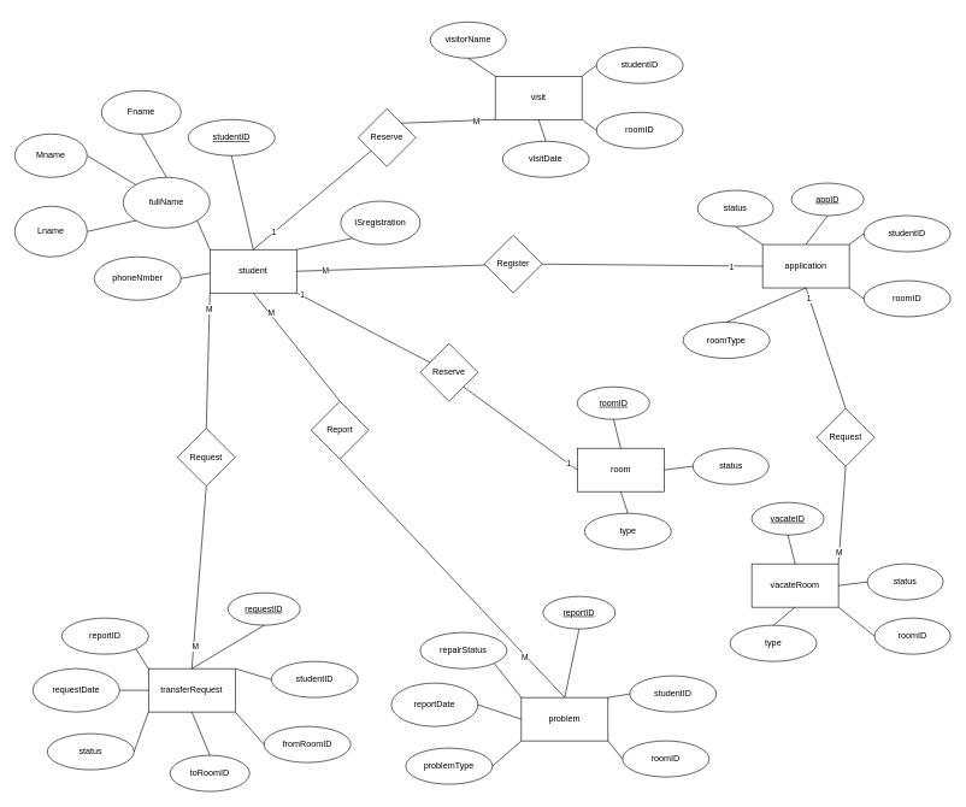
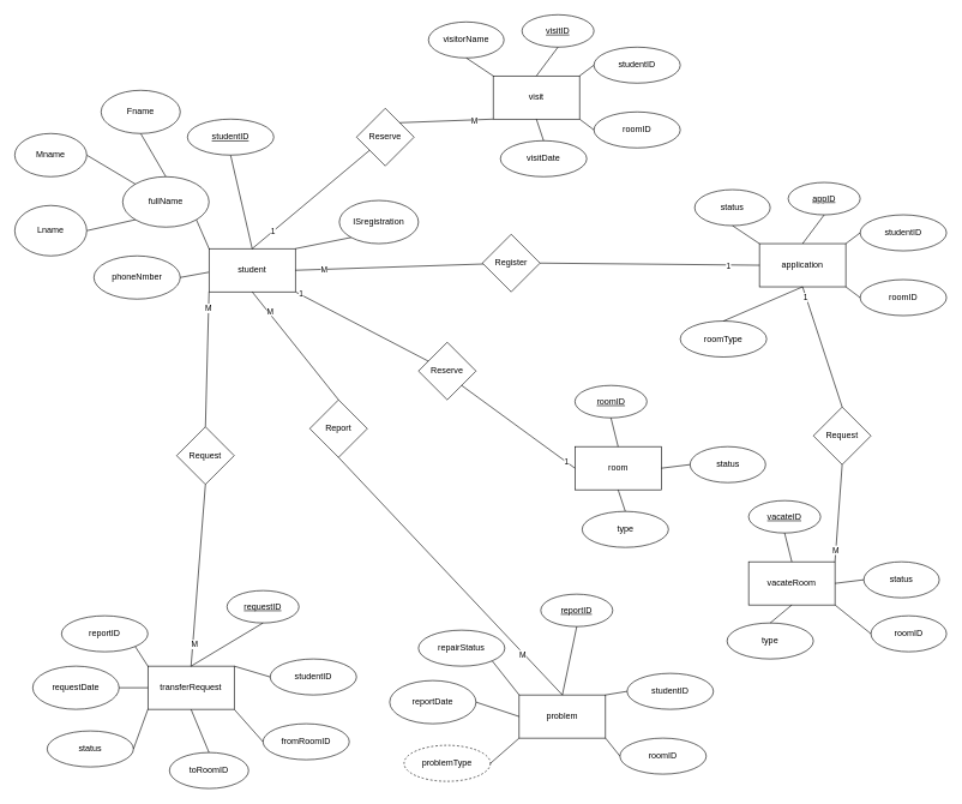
+ <mxCell id="73" value="visitID" style="ellipse;whiteSpace=wrap;html=1;align=center;fontStyle=4;" parent="1" vertex="1"><mxGeometry x="725" y="20" width="100" height="45" as="geometry" /></mxCell>
+ <mxCell id="77" value="" style="endArrow=none;html=1;rounded=0;exitX=0.5;exitY=0;exitDx=0;exitDy=0;entryX=0.5;entryY=1;entryDx=0;entryDy=0;" parent="1" source="72" target="73" edge="1"><mxGeometry width="50" height="50" relative="1" as="geometry"><mxPoint x="755" y="85" as="sourcePoint" /><mxPoint x="805" y="35" as="targetPoint" /></mxGeometry></mxCell>
- <mxCell id="21" value="problemType" style="ellipse;whiteSpace=wrap;html=1;" parent="1" vertex="1"><mxGeometry x="561.09" y="1035" width="120" height="50" as="geometry" /></mxCell>
+ <mxCell id="21" value="problemType" style="ellipse;whiteSpace=wrap;html=1;dashed=1;" parent="1" vertex="1"><mxGeometry x="561.09" y="1035" width="120" height="50" as="geometry" /></mxCell>
